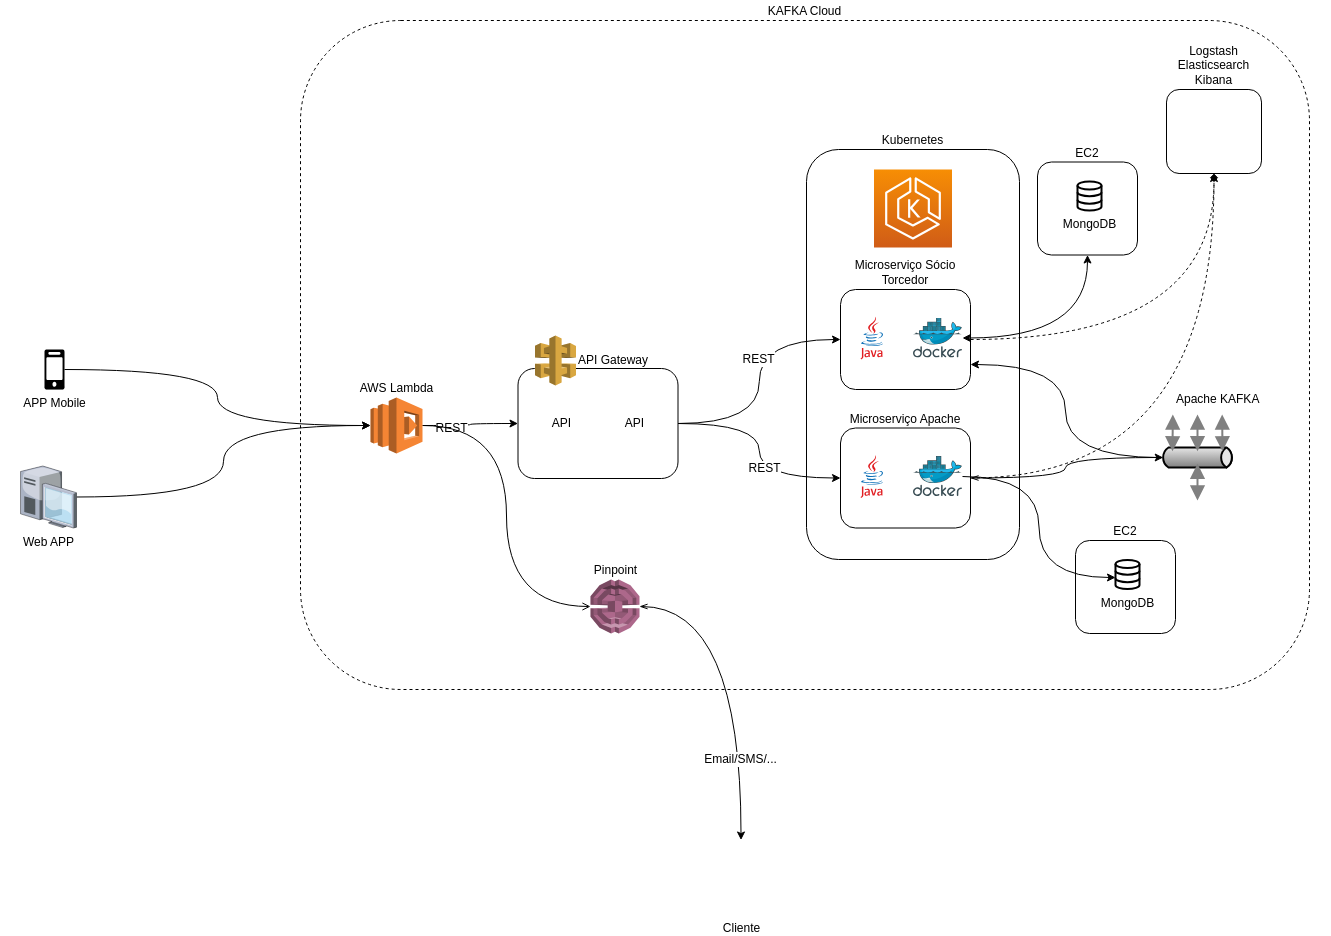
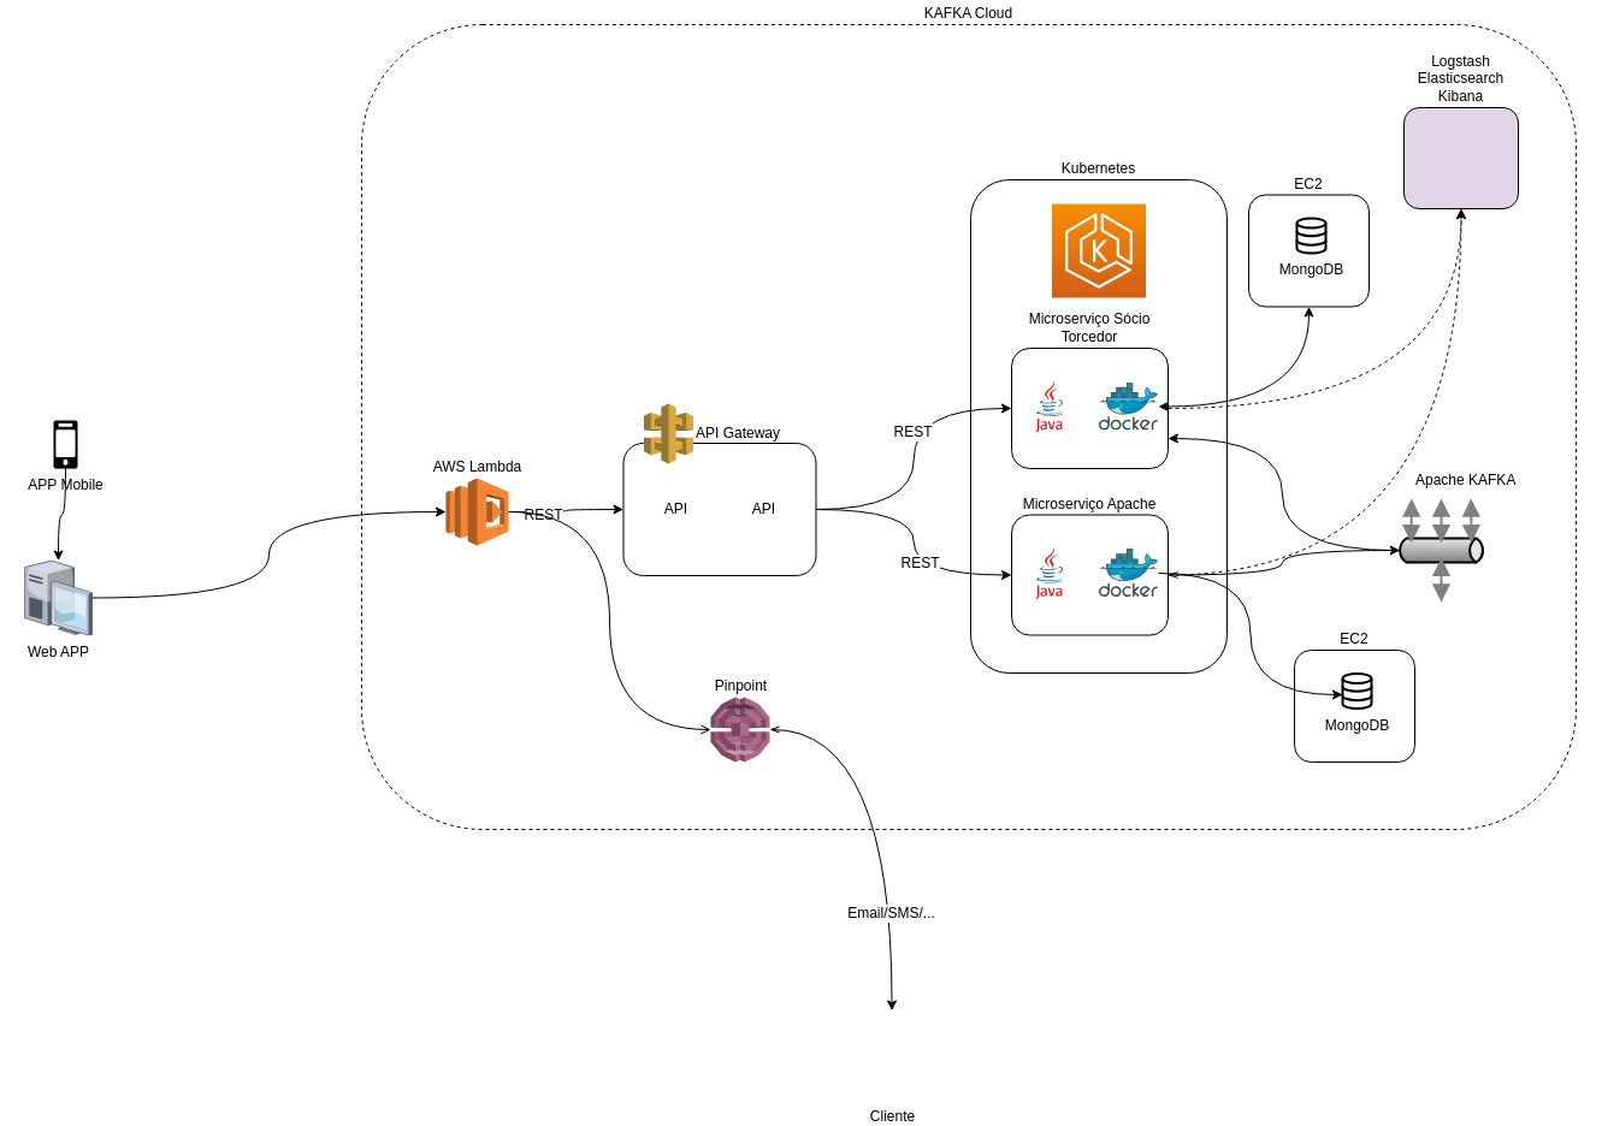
- <mxCell id="35" value="&lt;div&gt;Logstash&lt;/div&gt;&lt;div&gt;Elasticsearch&lt;/div&gt;&lt;div&gt;Kibana&lt;br&gt;&lt;/div&gt;" style="rounded=1;whiteSpace=wrap;html=1;strokeColor=#000000;labelPosition=center;verticalLabelPosition=top;align=center;verticalAlign=bottom;" parent="34" vertex="1"><mxGeometry width="95" height="84" as="geometry" /></mxCell>
+ <mxCell id="35" value="&lt;div&gt;Logstash&lt;/div&gt;&lt;div&gt;Elasticsearch&lt;/div&gt;&lt;div&gt;Kibana&lt;br&gt;&lt;/div&gt;" style="rounded=1;whiteSpace=wrap;html=1;strokeColor=#000000;labelPosition=center;verticalLabelPosition=top;align=center;verticalAlign=bottom;fillColor=#e1d5e7;" parent="34" vertex="1"><mxGeometry width="95" height="84" as="geometry" /></mxCell>
- <mxCell id="39" style="edgeStyle=orthogonalEdgeStyle;curved=1;rounded=0;orthogonalLoop=1;jettySize=auto;html=1;entryX=0.5;entryY=1;entryDx=0;entryDy=0;dashed=1;endArrow=diamond;" parent="1" source="15" target="35" edge="1"><mxGeometry relative="1" as="geometry" /></mxCell>
+ <mxCell id="39" style="edgeStyle=orthogonalEdgeStyle;curved=1;rounded=0;orthogonalLoop=1;jettySize=auto;html=1;entryX=0.5;entryY=1;entryDx=0;entryDy=0;dashed=1;" parent="1" source="15" target="35" edge="1"><mxGeometry relative="1" as="geometry" /></mxCell>
- <mxCell id="6" style="edgeStyle=orthogonalEdgeStyle;curved=1;rounded=0;orthogonalLoop=1;jettySize=auto;html=1;entryX=0;entryY=0.5;entryDx=0;entryDy=0;entryPerimeter=0;" parent="1" source="7" target="44" edge="1"><mxGeometry relative="1" as="geometry" /></mxCell>
+ <mxCell id="6" style="edgeStyle=orthogonalEdgeStyle;curved=1;rounded=0;orthogonalLoop=1;jettySize=auto;html=1;" parent="1" source="7" target="42" edge="1"><mxGeometry relative="1" as="geometry" /></mxCell>
